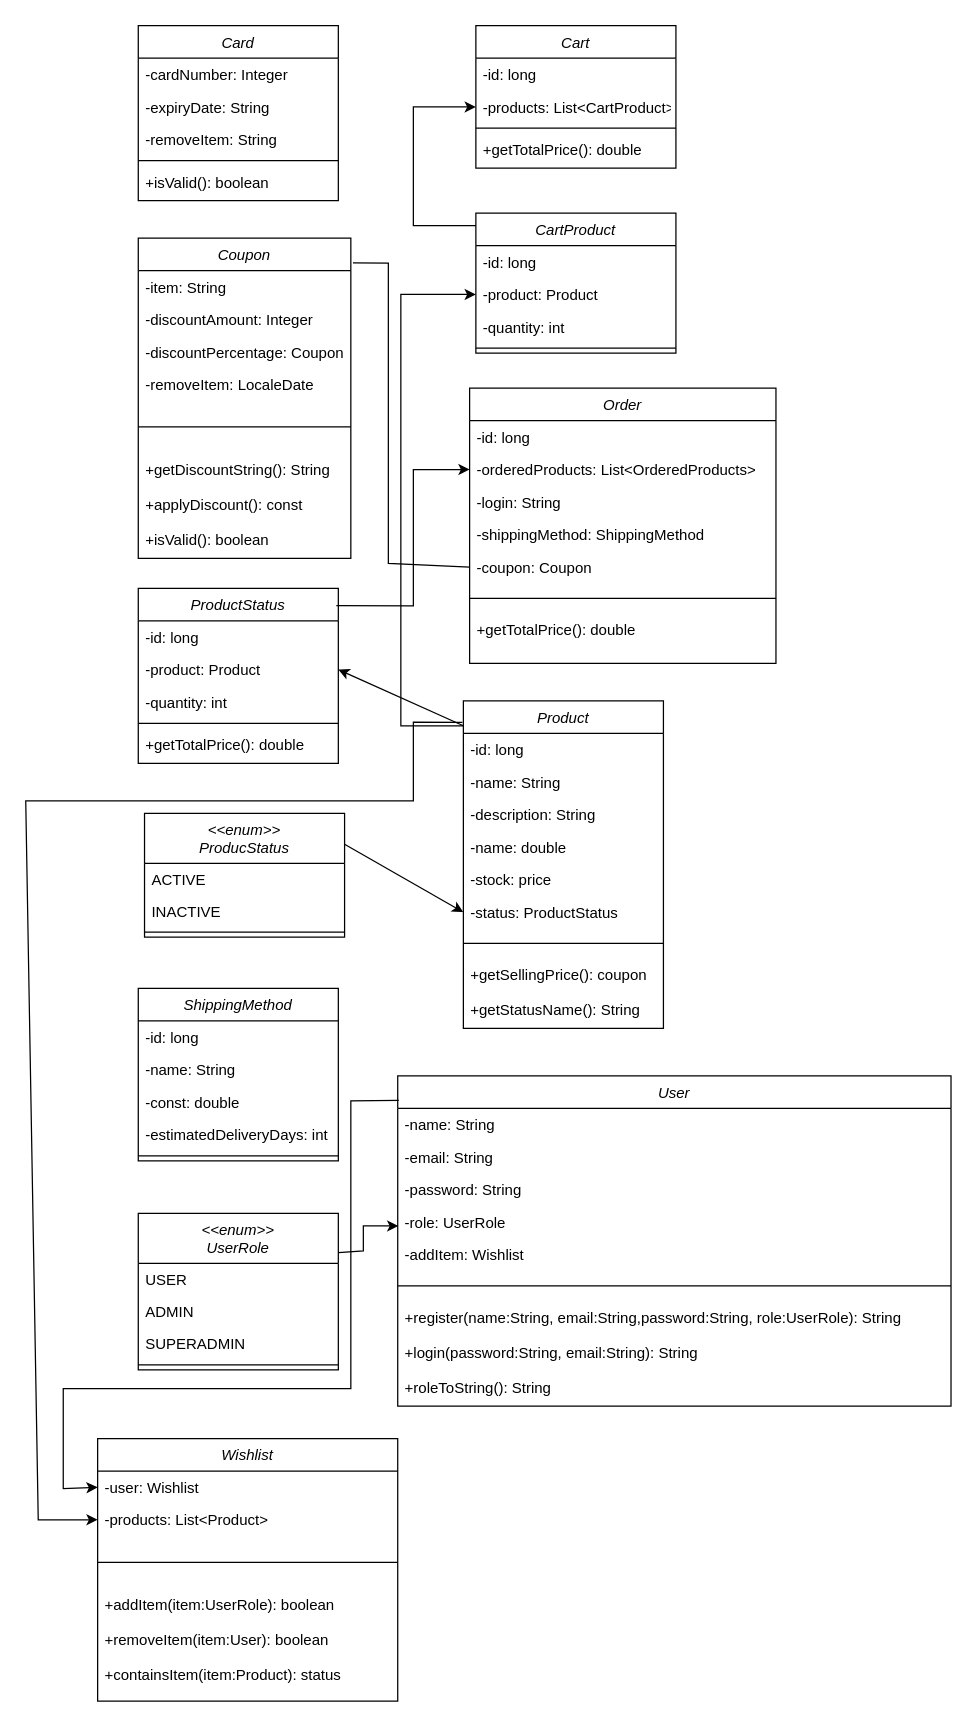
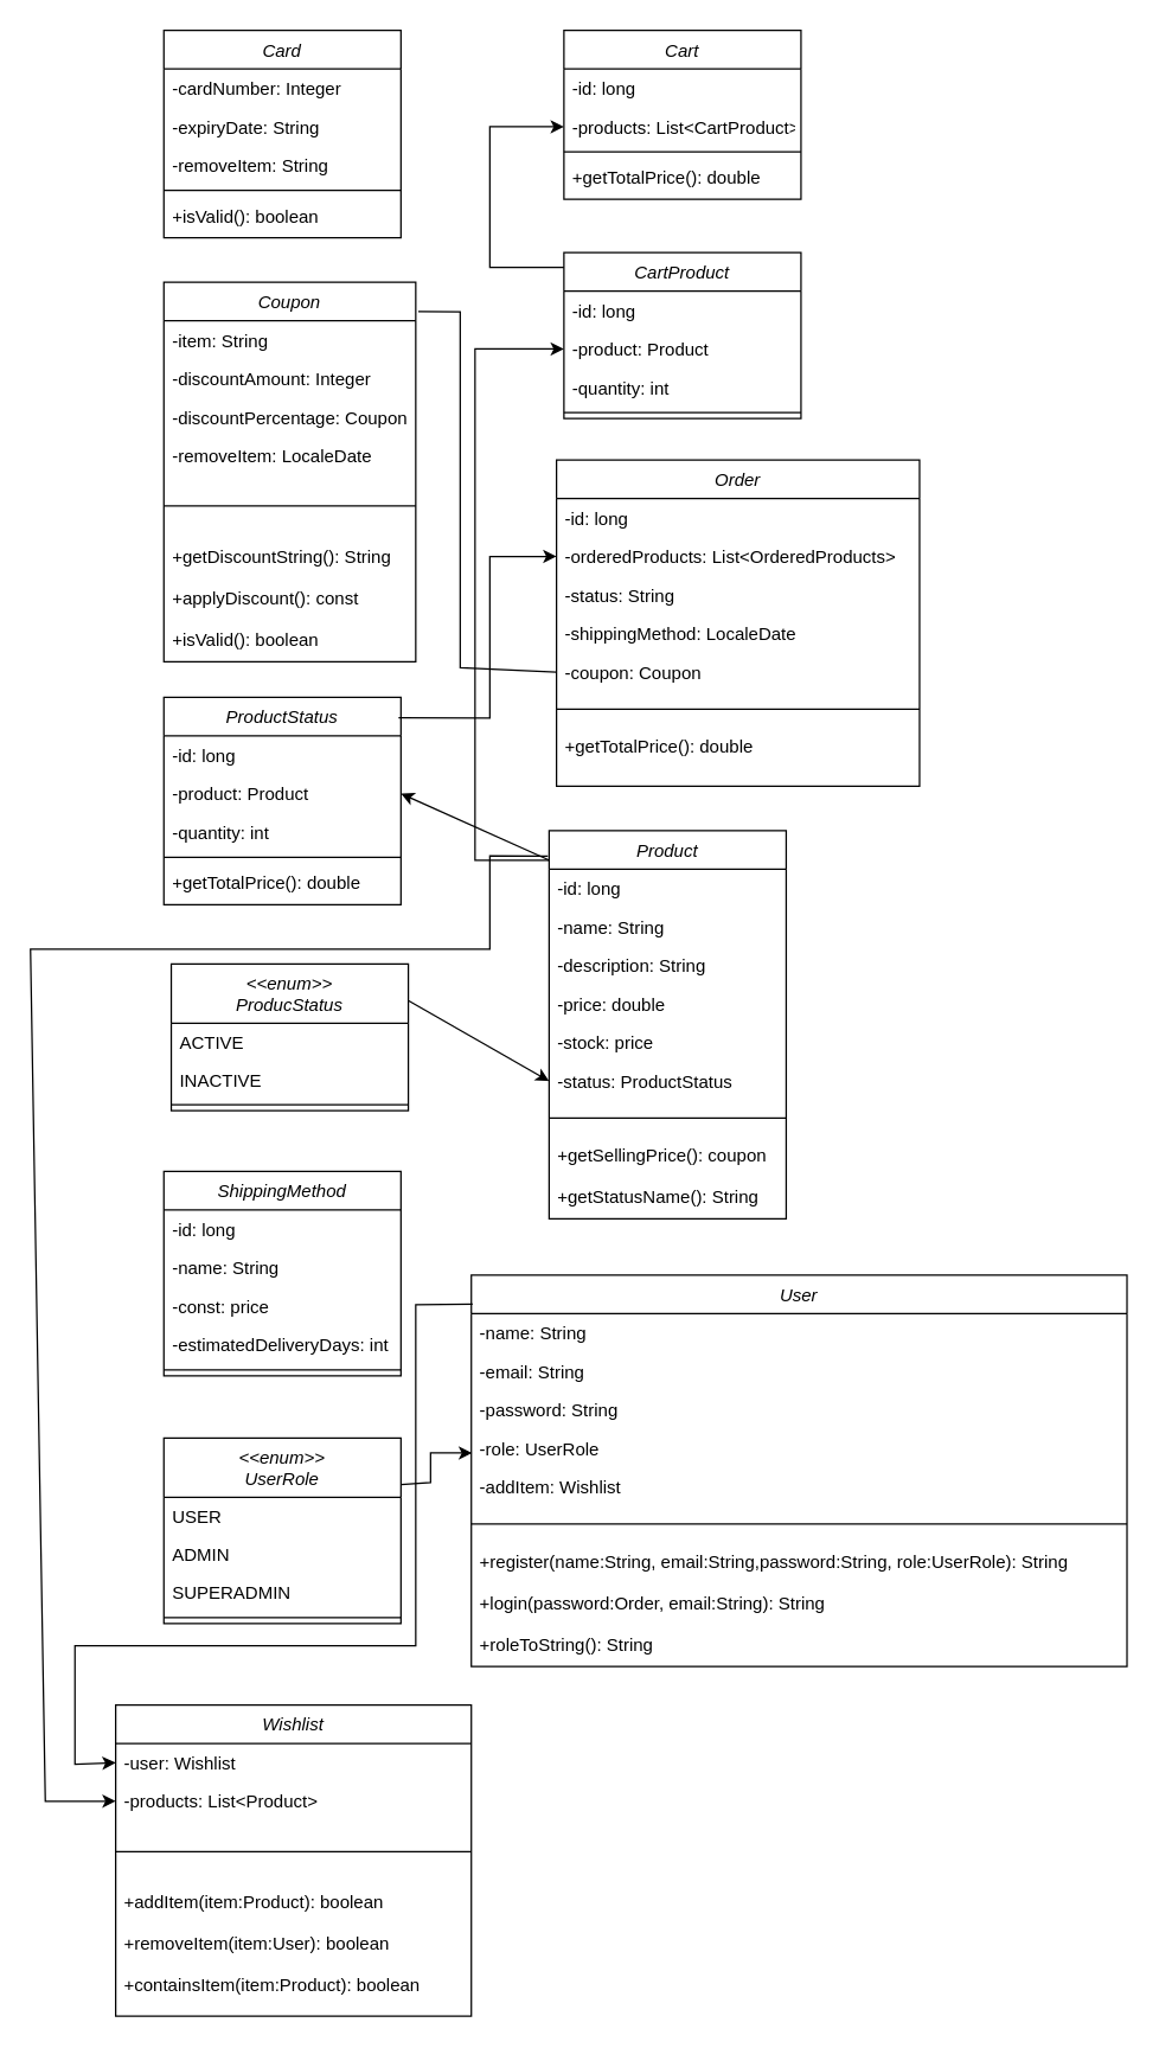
- <mxCell id="31" value="-login: String" style="text;align=left;verticalAlign=top;spacingLeft=4;spacingRight=4;overflow=hidden;rotatable=0;points=[[0,0.5],[1,0.5]];portConstraint=eastwest;rounded=0;shadow=0;html=0;" vertex="1" parent="28"><mxGeometry y="78" width="245" height="26" as="geometry" /></mxCell>
+ <mxCell id="31" value="-status: String" style="text;align=left;verticalAlign=top;spacingLeft=4;spacingRight=4;overflow=hidden;rotatable=0;points=[[0,0.5],[1,0.5]];portConstraint=eastwest;rounded=0;shadow=0;html=0;" vertex="1" parent="28"><mxGeometry y="78" width="245" height="26" as="geometry" /></mxCell>
- <mxCell id="32" value="-shippingMethod: ShippingMethod" style="text;align=left;verticalAlign=top;spacingLeft=4;spacingRight=4;overflow=hidden;rotatable=0;points=[[0,0.5],[1,0.5]];portConstraint=eastwest;rounded=0;shadow=0;html=0;" vertex="1" parent="28"><mxGeometry y="104" width="245" height="26" as="geometry" /></mxCell>
+ <mxCell id="32" value="-shippingMethod: LocaleDate" style="text;align=left;verticalAlign=top;spacingLeft=4;spacingRight=4;overflow=hidden;rotatable=0;points=[[0,0.5],[1,0.5]];portConstraint=eastwest;rounded=0;shadow=0;html=0;" vertex="1" parent="28"><mxGeometry y="104" width="245" height="26" as="geometry" /></mxCell>
- <mxCell id="48" value="-name: double" style="text;align=left;verticalAlign=top;spacingLeft=4;spacingRight=4;overflow=hidden;rotatable=0;points=[[0,0.5],[1,0.5]];portConstraint=eastwest;rounded=0;shadow=0;html=0;" vertex="1" parent="44"><mxGeometry y="104" width="160" height="26" as="geometry" /></mxCell>
+ <mxCell id="48" value="-price: double" style="text;align=left;verticalAlign=top;spacingLeft=4;spacingRight=4;overflow=hidden;rotatable=0;points=[[0,0.5],[1,0.5]];portConstraint=eastwest;rounded=0;shadow=0;html=0;" vertex="1" parent="44"><mxGeometry y="104" width="160" height="26" as="geometry" /></mxCell>
- <mxCell id="64" value="-const: double" style="text;align=left;verticalAlign=top;spacingLeft=4;spacingRight=4;overflow=hidden;rotatable=0;points=[[0,0.5],[1,0.5]];portConstraint=eastwest;rounded=0;shadow=0;html=0;" vertex="1" parent="61"><mxGeometry y="78" width="160" height="26" as="geometry" /></mxCell>
+ <mxCell id="64" value="-const: price" style="text;align=left;verticalAlign=top;spacingLeft=4;spacingRight=4;overflow=hidden;rotatable=0;points=[[0,0.5],[1,0.5]];portConstraint=eastwest;rounded=0;shadow=0;html=0;" vertex="1" parent="61"><mxGeometry y="78" width="160" height="26" as="geometry" /></mxCell>
- <mxCell id="75" value="+login(password:String, email:String): String" style="text;align=left;verticalAlign=top;spacingLeft=4;spacingRight=4;overflow=hidden;rotatable=0;points=[[0,0.5],[1,0.5]];portConstraint=eastwest;" vertex="1" parent="67"><mxGeometry y="208" width="442.5" height="28" as="geometry" /></mxCell>
+ <mxCell id="75" value="+login(password:Order, email:String): String" style="text;align=left;verticalAlign=top;spacingLeft=4;spacingRight=4;overflow=hidden;rotatable=0;points=[[0,0.5],[1,0.5]];portConstraint=eastwest;" vertex="1" parent="67"><mxGeometry y="208" width="442.5" height="28" as="geometry" /></mxCell>
- <mxCell id="87" value="+addItem(item:UserRole): boolean" style="text;align=left;verticalAlign=top;spacingLeft=4;spacingRight=4;overflow=hidden;rotatable=0;points=[[0,0.5],[1,0.5]];portConstraint=eastwest;" vertex="1" parent="83"><mxGeometry y="120" width="240" height="28" as="geometry" /></mxCell>
+ <mxCell id="87" value="+addItem(item:Product): boolean" style="text;align=left;verticalAlign=top;spacingLeft=4;spacingRight=4;overflow=hidden;rotatable=0;points=[[0,0.5],[1,0.5]];portConstraint=eastwest;" vertex="1" parent="83"><mxGeometry y="120" width="240" height="28" as="geometry" /></mxCell>
- <mxCell id="89" value="+containsItem(item:Product): status" style="text;align=left;verticalAlign=top;spacingLeft=4;spacingRight=4;overflow=hidden;rotatable=0;points=[[0,0.5],[1,0.5]];portConstraint=eastwest;" vertex="1" parent="83"><mxGeometry y="176" width="240" height="28" as="geometry" /></mxCell>
+ <mxCell id="89" value="+containsItem(item:Product): boolean" style="text;align=left;verticalAlign=top;spacingLeft=4;spacingRight=4;overflow=hidden;rotatable=0;points=[[0,0.5],[1,0.5]];portConstraint=eastwest;" vertex="1" parent="83"><mxGeometry y="176" width="240" height="28" as="geometry" /></mxCell>
